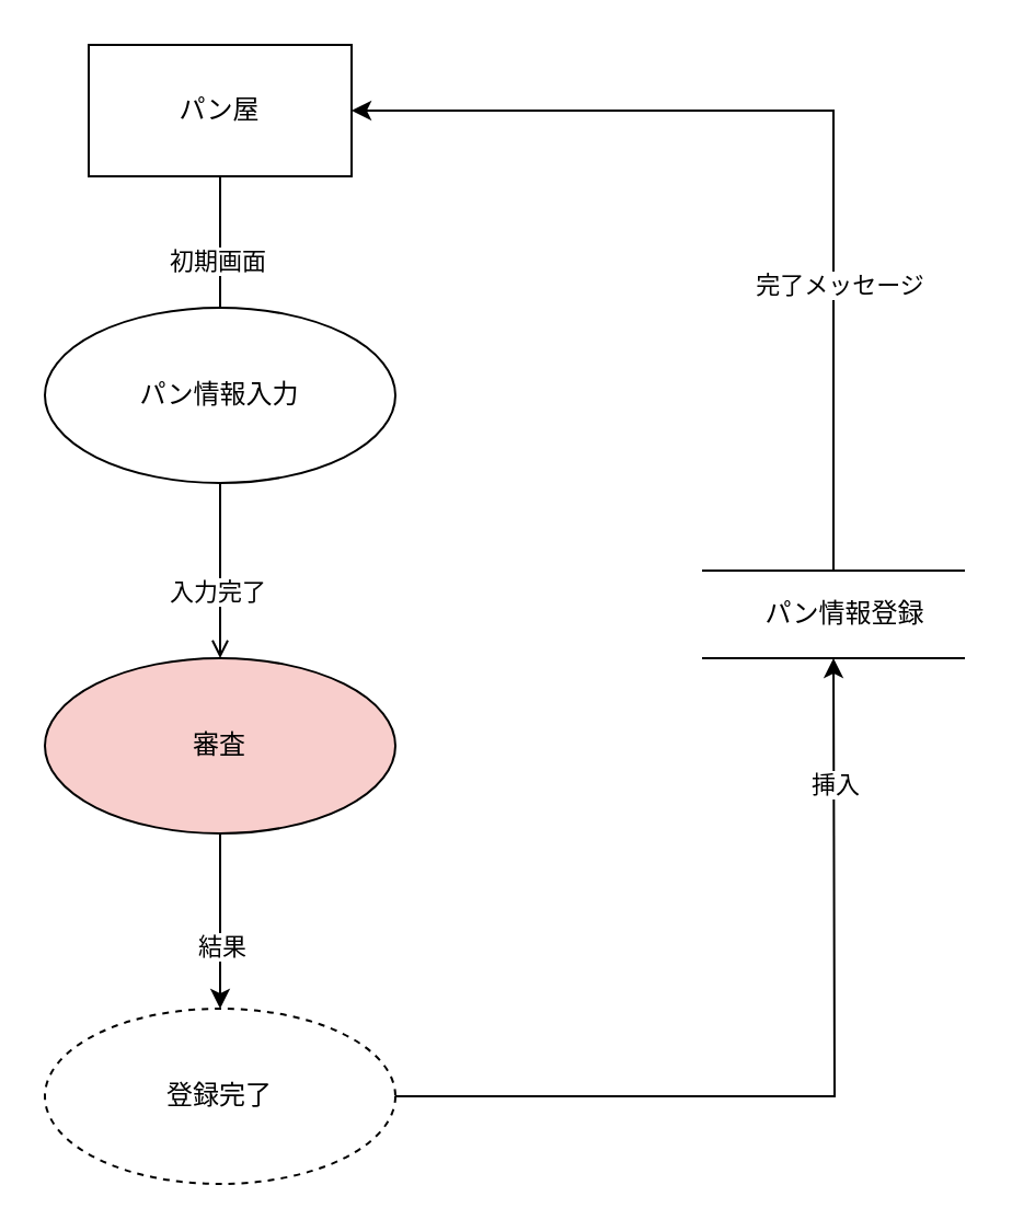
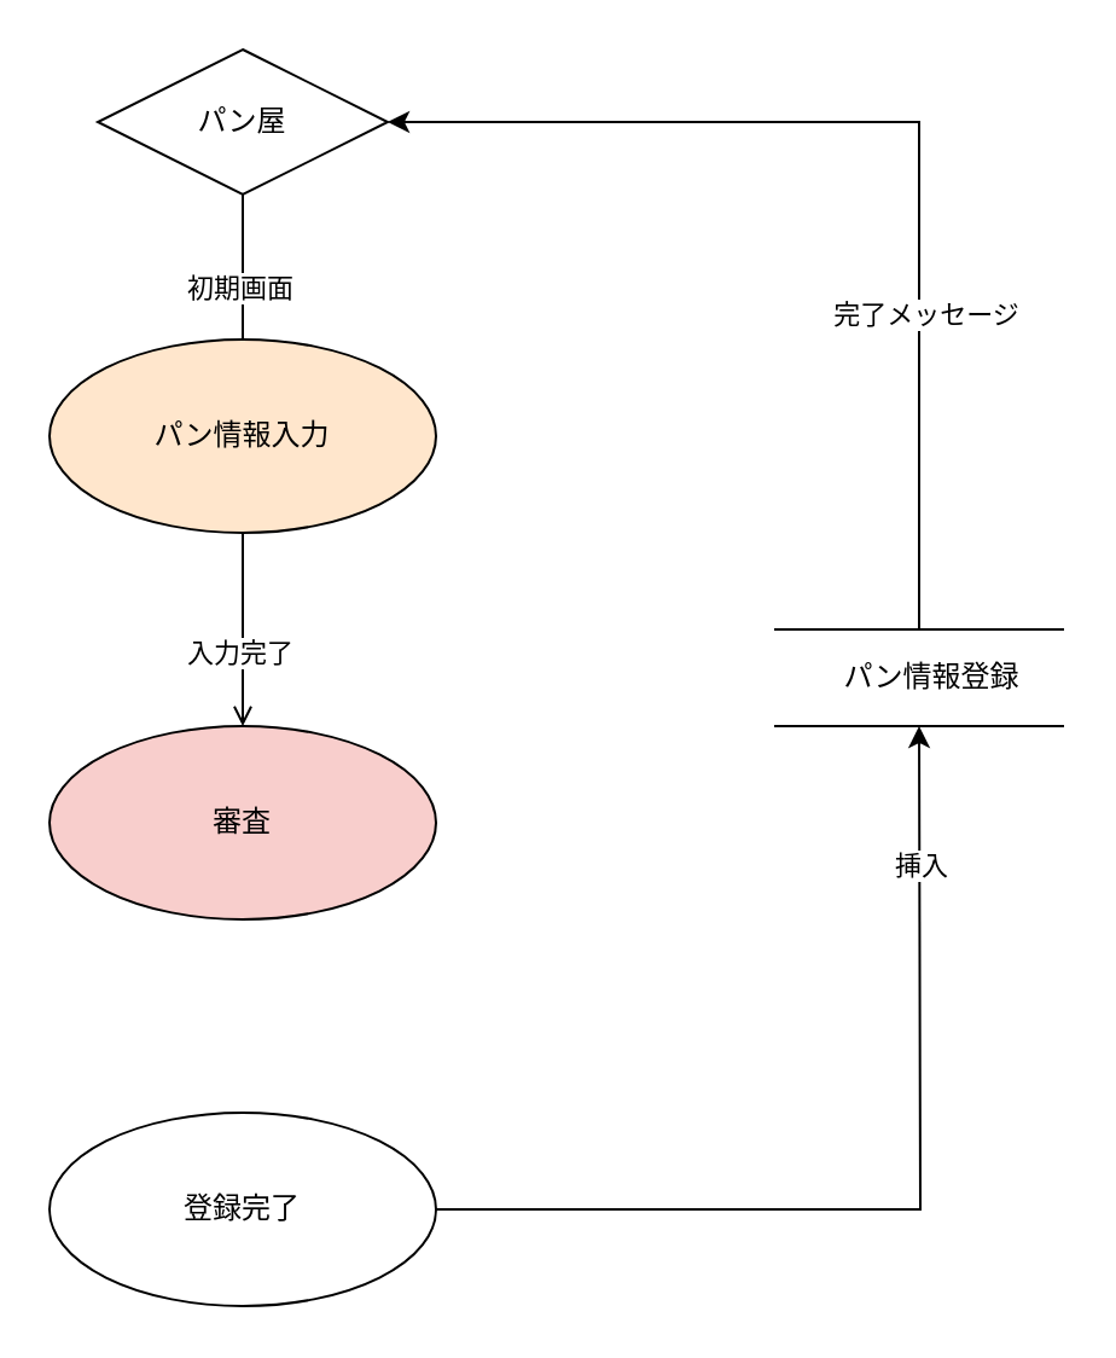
- <mxCell id="6" value="パン屋" style="rounded=0;whiteSpace=wrap;html=1;" parent="1" vertex="1"><mxGeometry x="40" y="20" width="120" height="60" as="geometry" /></mxCell>
+ <mxCell id="6" value="パン屋" style="rhombus;whiteSpace=wrap;html=1;" parent="1" vertex="1"><mxGeometry x="40" y="20" width="120" height="60" as="geometry" /></mxCell>
- <mxCell id="9" value="パン情報入力" style="ellipse;whiteSpace=wrap;html=1;" parent="1" vertex="1"><mxGeometry x="20" y="140" width="160" height="80" as="geometry" /></mxCell>
+ <mxCell id="9" value="パン情報入力" style="ellipse;whiteSpace=wrap;html=1;fillColor=#ffe6cc;" parent="1" vertex="1"><mxGeometry x="20" y="140" width="160" height="80" as="geometry" /></mxCell>
- <mxCell id="10" style="edgeStyle=orthogonalEdgeStyle;rounded=0;orthogonalLoop=1;jettySize=auto;html=1;exitX=0.5;exitY=1;exitDx=0;exitDy=0;entryX=0.5;entryY=0;entryDx=0;entryDy=0;" edge="1" parent="1" source="12" target="15"><mxGeometry relative="1" as="geometry"><Array as="points"><mxPoint x="100" y="430" /><mxPoint x="100" y="430" /></Array></mxGeometry></mxCell>
- <mxCell id="11" value="結果" style="edgeLabel;html=1;align=center;verticalAlign=middle;resizable=0;points=[];" vertex="1" connectable="0" parent="10"><mxGeometry x="0.28" relative="1" as="geometry"><mxPoint as="offset" /></mxGeometry></mxCell>
- <mxCell id="15" value="登録完了" style="ellipse;whiteSpace=wrap;html=1;dashed=1;" vertex="1" parent="1"><mxGeometry x="20" y="460" width="160" height="80" as="geometry" /></mxCell>
+ <mxCell id="15" value="登録完了" style="ellipse;whiteSpace=wrap;html=1;" vertex="1" parent="1"><mxGeometry x="20" y="460" width="160" height="80" as="geometry" /></mxCell>
